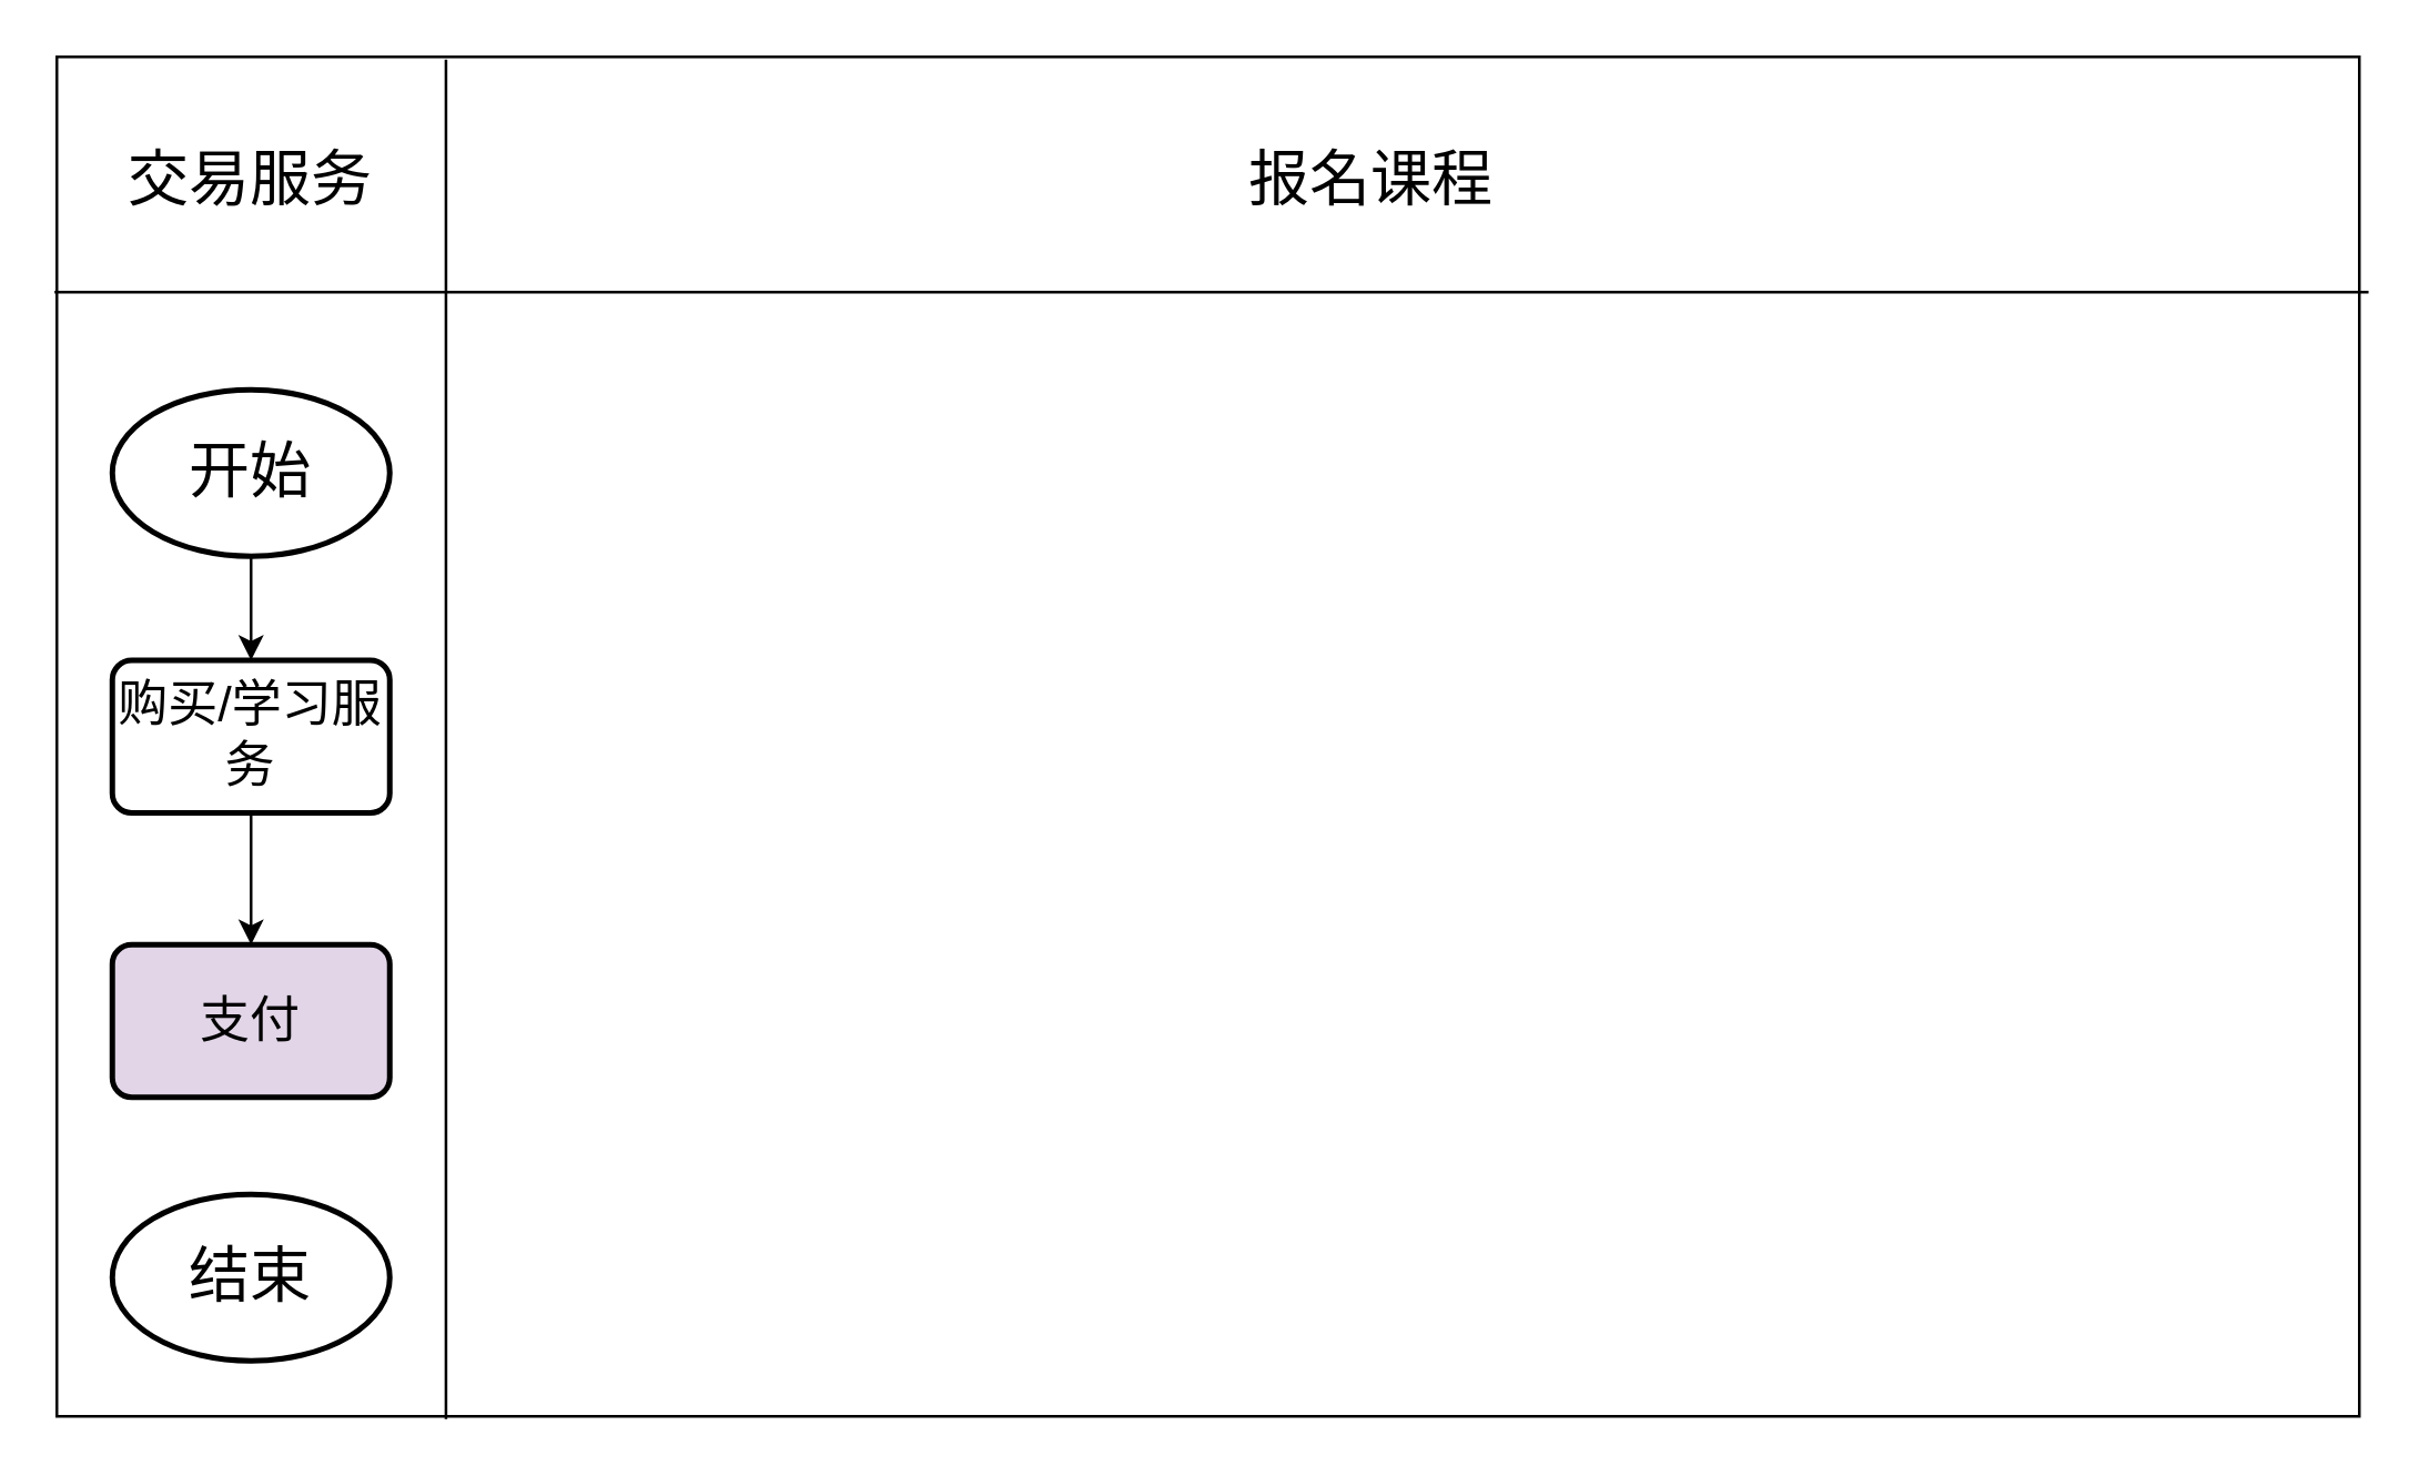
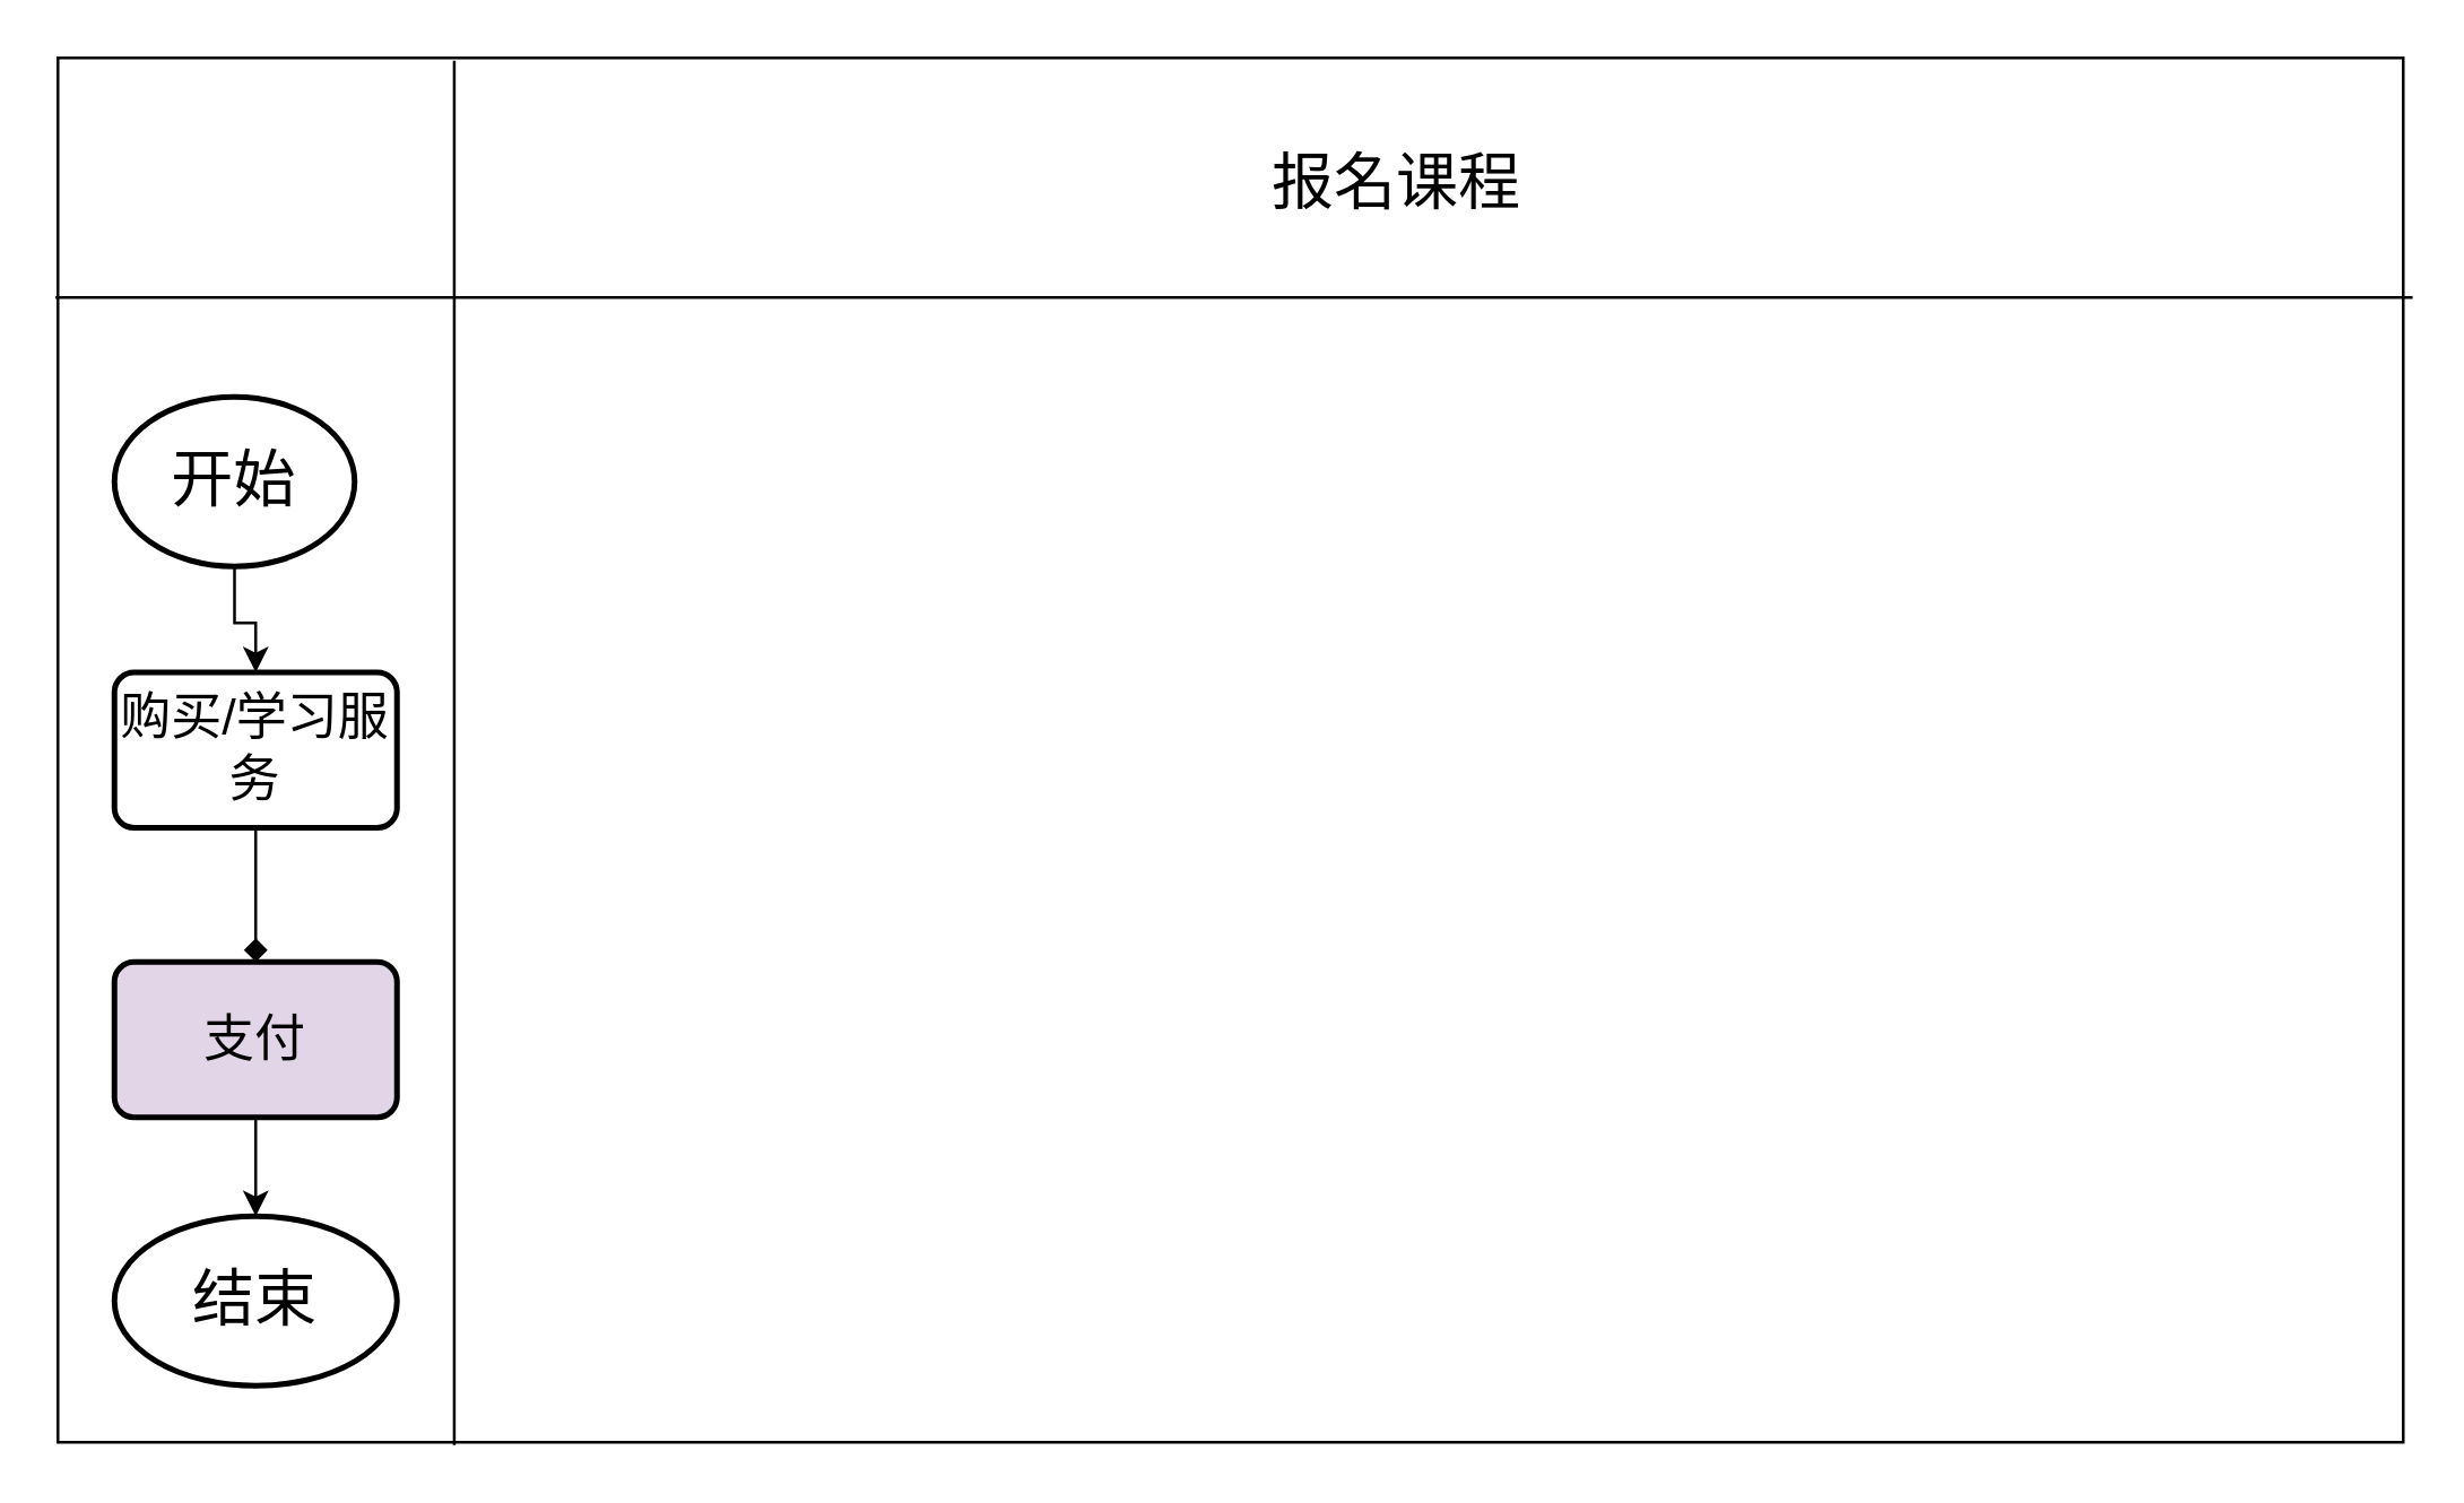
- <mxCell id="6" value="交易服务" style="text;html=1;strokeColor=none;fillColor=none;align=center;verticalAlign=middle;whiteSpace=wrap;rounded=0;fontSize=22;" vertex="1" parent="1"><mxGeometry x="30" y="30" width="120" height="70" as="geometry" /></mxCell>
- <mxCell id="8" value="&lt;font style=&quot;font-size: 22px;&quot;&gt;开始&lt;/font&gt;" style="strokeWidth=2;html=1;shape=mxgraph.flowchart.start_1;whiteSpace=wrap;" vertex="1" parent="1"><mxGeometry x="40" y="140" width="100" height="60" as="geometry" /></mxCell>
+ <mxCell id="8" value="&lt;font style=&quot;font-size: 22px;&quot;&gt;开始&lt;/font&gt;" style="strokeWidth=2;html=1;shape=mxgraph.flowchart.start_1;whiteSpace=wrap;" vertex="1" parent="1"><mxGeometry x="40" y="140" width="85" height="60" as="geometry" /></mxCell>
- <mxCell id="9" value="" style="edgeStyle=orthogonalEdgeStyle;rounded=0;orthogonalLoop=1;jettySize=auto;html=1;" edge="1" parent="1" source="10" target="12"><mxGeometry relative="1" as="geometry" /></mxCell>
+ <mxCell id="9" value="" style="edgeStyle=orthogonalEdgeStyle;rounded=0;orthogonalLoop=1;jettySize=auto;html=1;endArrow=diamond;" edge="1" parent="1" source="10" target="12"><mxGeometry relative="1" as="geometry" /></mxCell>
+ <mxCell id="11" value="" style="edgeStyle=orthogonalEdgeStyle;rounded=0;orthogonalLoop=1;jettySize=auto;html=1;" edge="1" parent="1" source="12" target="13"><mxGeometry relative="1" as="geometry" /></mxCell>
